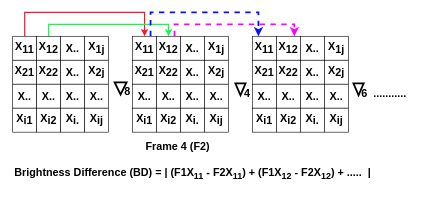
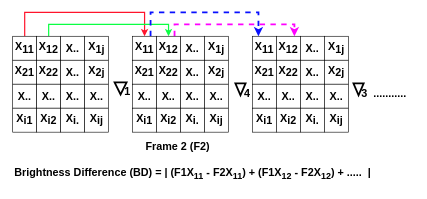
- <mxCell id="56" value="8" style="text;html=1;align=center;verticalAlign=middle;resizable=0;points=[];autosize=1;strokeColor=none;fillColor=none;fontStyle=1;fontSize=18;" vertex="1" parent="1"><mxGeometry x="196" y="133" width="30" height="40" as="geometry" /></mxCell>
+ <mxCell id="56" value="1" style="text;html=1;align=center;verticalAlign=middle;resizable=0;points=[];autosize=1;strokeColor=none;fillColor=none;fontStyle=1;fontSize=18;" vertex="1" parent="1"><mxGeometry x="196" y="133" width="30" height="40" as="geometry" /></mxCell>
- <mxCell id="60" value="6&amp;nbsp; ..........." style="text;html=1;align=center;verticalAlign=middle;resizable=0;points=[];autosize=1;strokeColor=none;fillColor=none;fontStyle=1;fontSize=18;" vertex="1" parent="1"><mxGeometry x="589" y="136" width="100" height="40" as="geometry" /></mxCell>
+ <mxCell id="60" value="3&amp;nbsp; ..........." style="text;html=1;align=center;verticalAlign=middle;resizable=0;points=[];autosize=1;strokeColor=none;fillColor=none;fontStyle=1;fontSize=18;" vertex="1" parent="1"><mxGeometry x="589" y="136" width="100" height="40" as="geometry" /></mxCell>
- <mxCell id="54" value="Frame 4 (F2)" style="text;html=1;align=center;verticalAlign=middle;resizable=0;points=[];autosize=1;strokeColor=none;fillColor=none;fontStyle=1;fontSize=18;" vertex="1" parent="1"><mxGeometry x="230" y="225" width="130" height="40" as="geometry" /></mxCell>
+ <mxCell id="54" value="Frame 2 (F2)" style="text;html=1;align=center;verticalAlign=middle;resizable=0;points=[];autosize=1;strokeColor=none;fillColor=none;fontStyle=1;fontSize=18;" vertex="1" parent="1"><mxGeometry x="230" y="225" width="130" height="40" as="geometry" /></mxCell>
